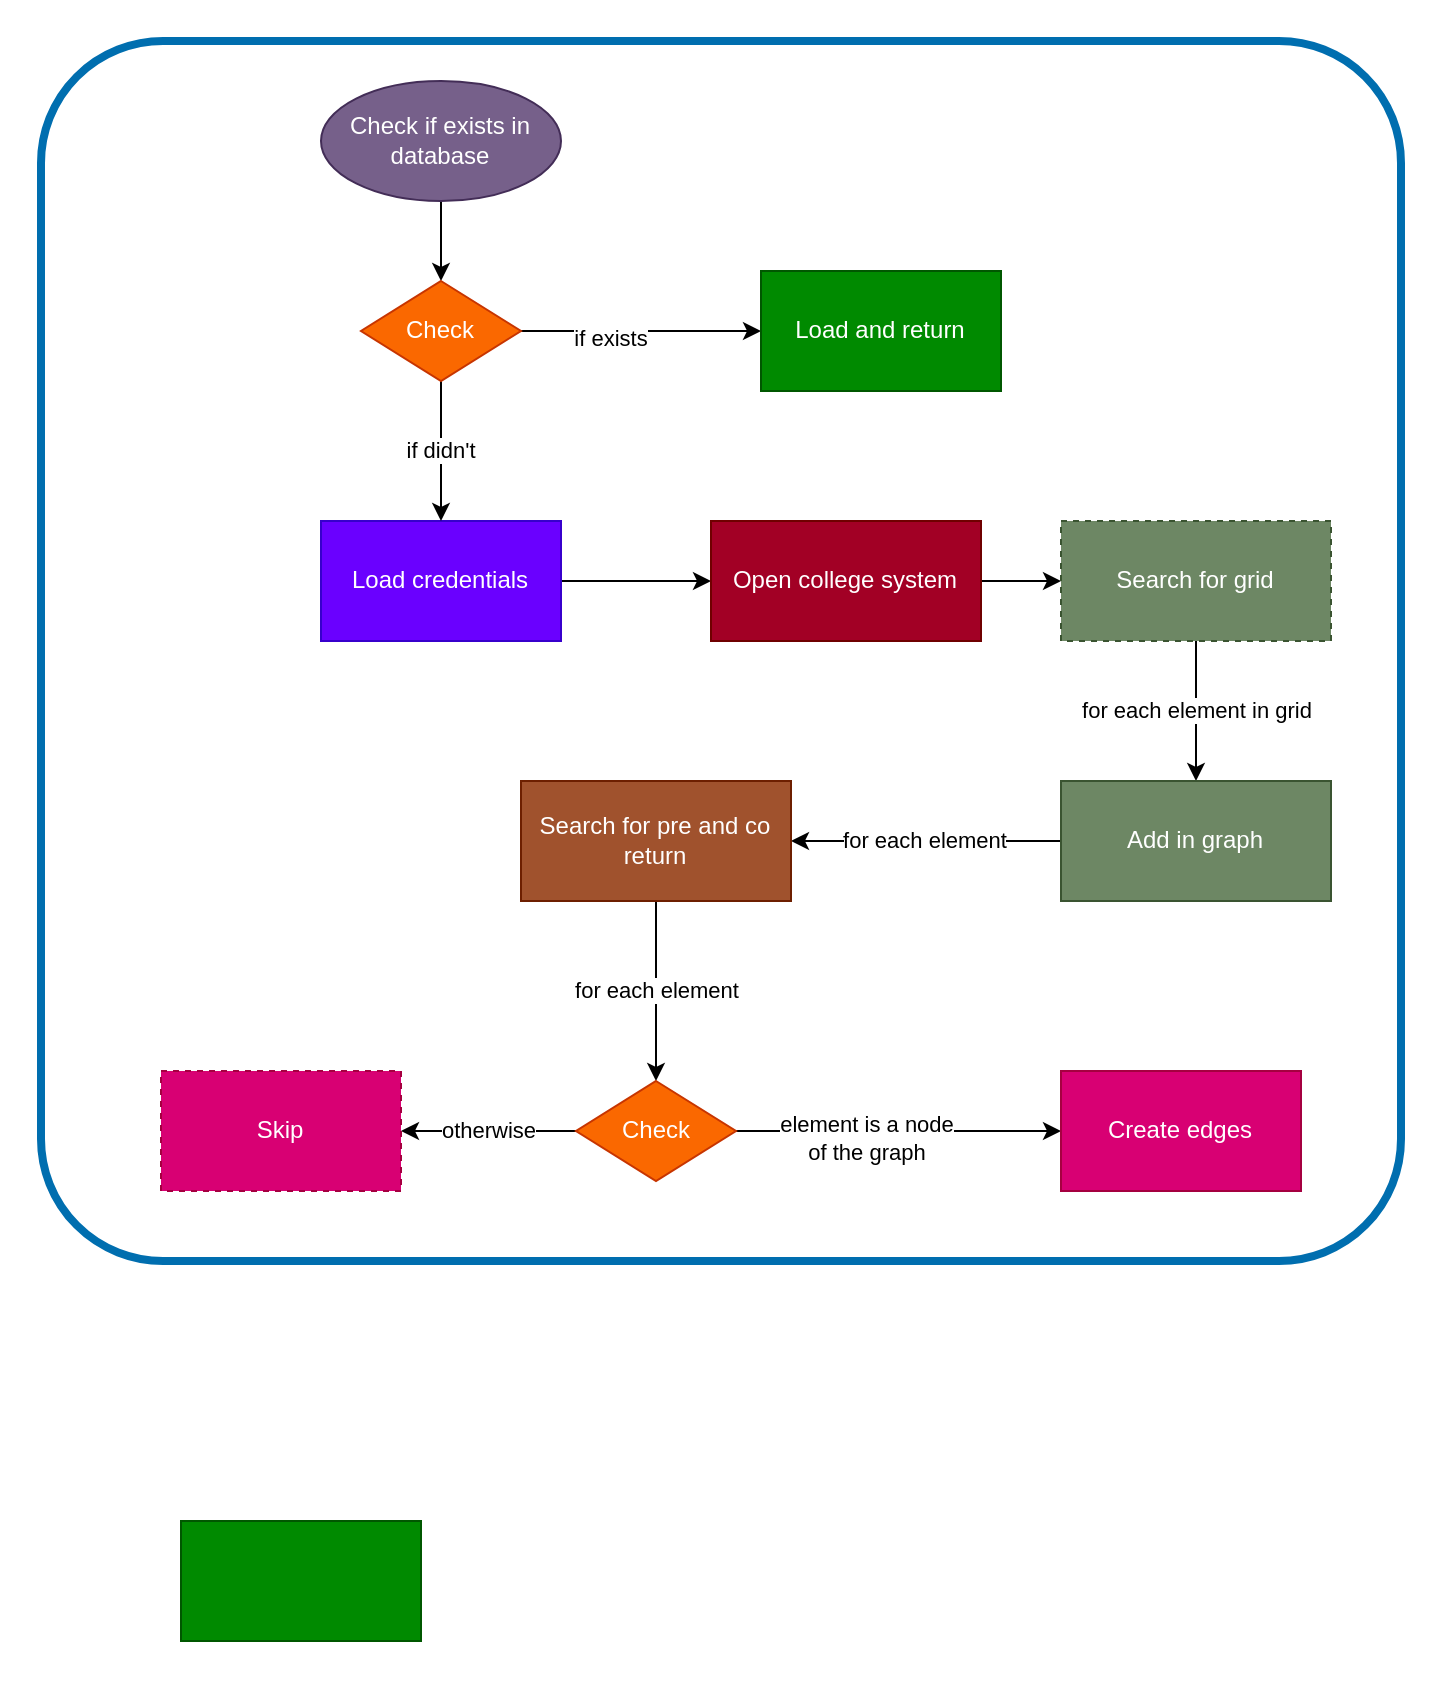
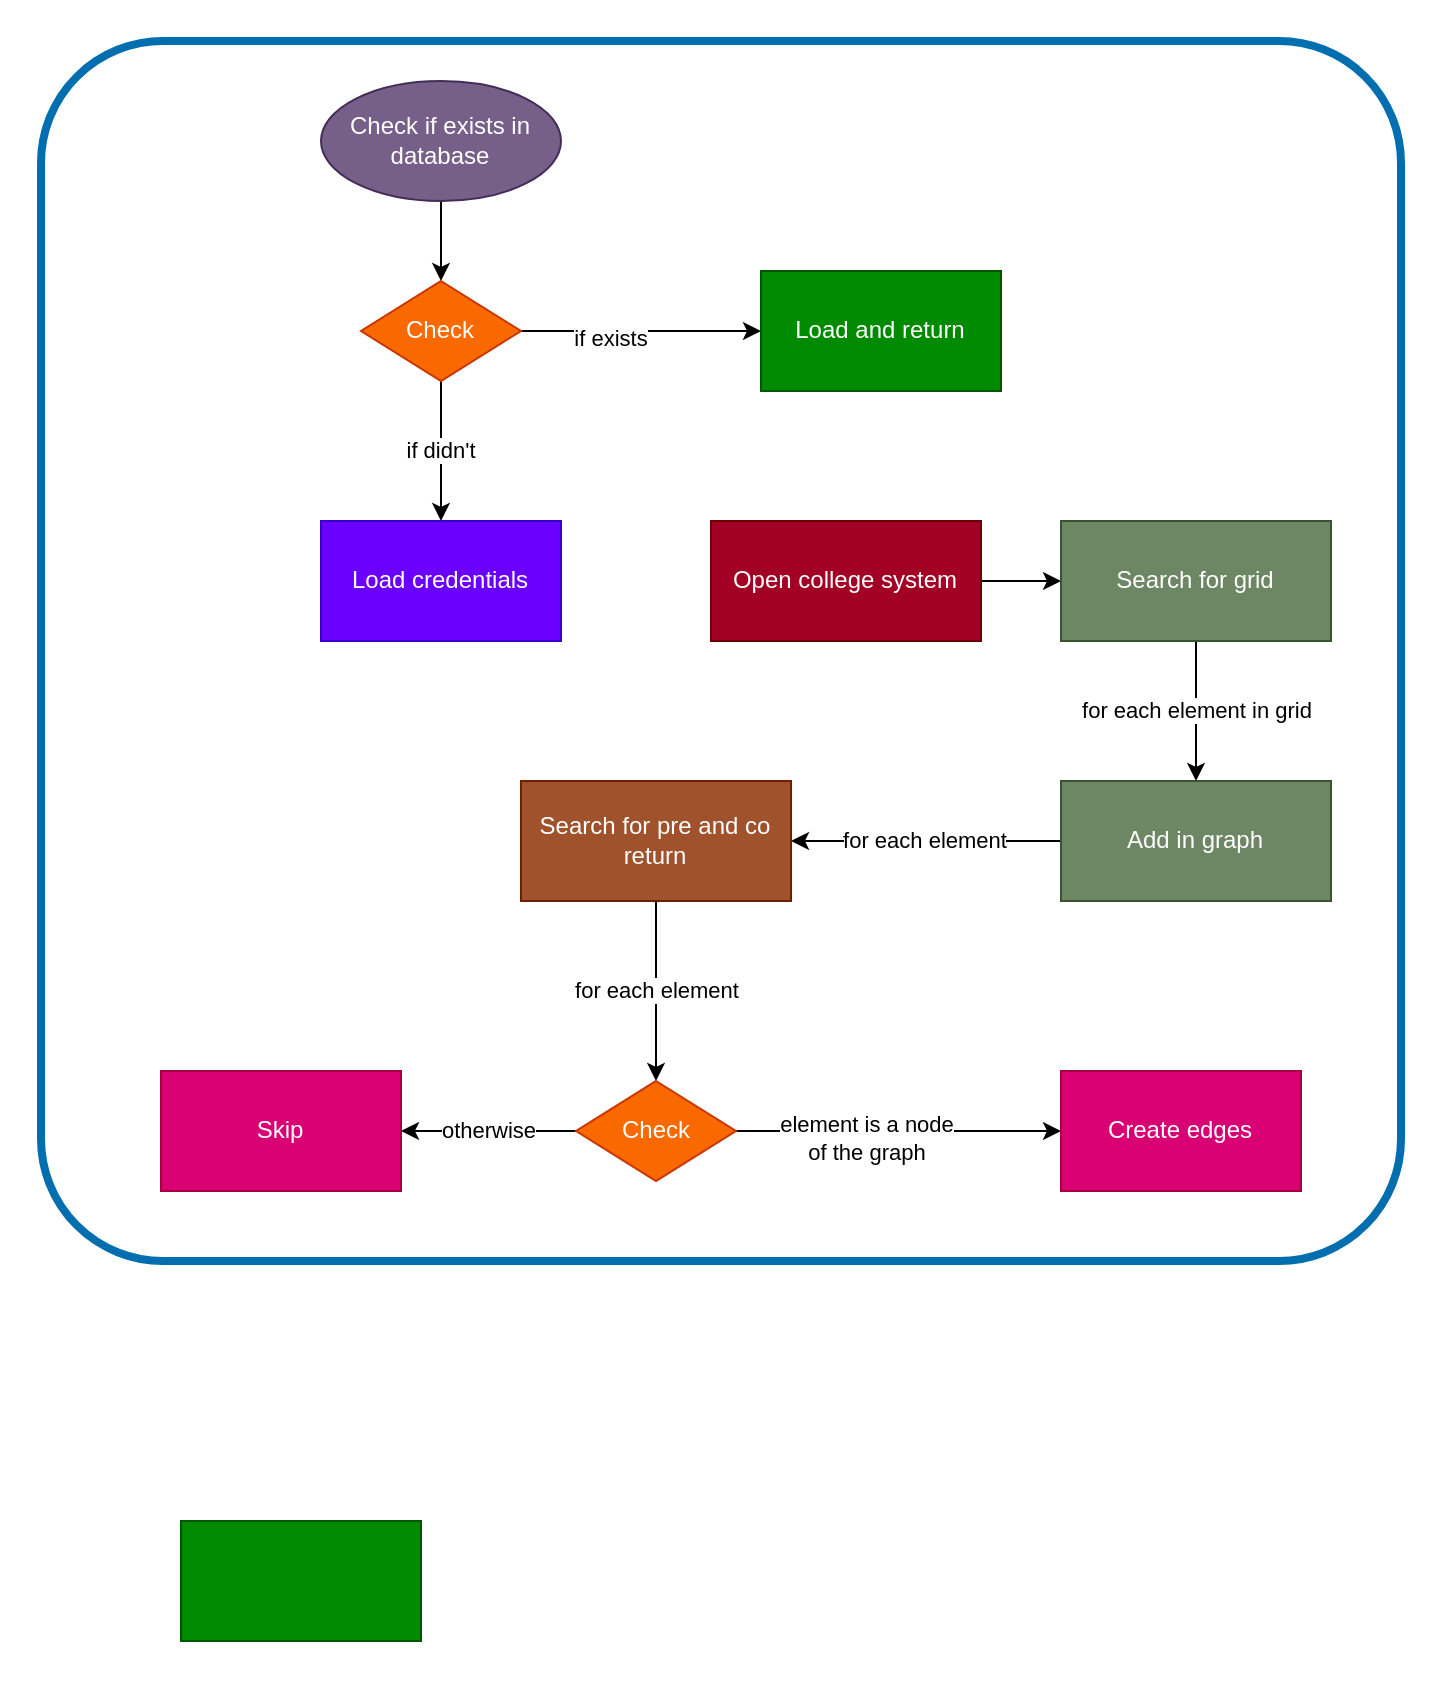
- <mxCell id="2" value="" style="edgeStyle=orthogonalEdgeStyle;rounded=0;orthogonalLoop=1;jettySize=auto;html=1;" parent="1" source="3" target="5" edge="1"><mxGeometry relative="1" as="geometry" /></mxCell>
- <mxCell id="7" value="Search for grid" style="rounded=0;whiteSpace=wrap;html=1;fillColor=#6d8764;strokeColor=#3A5431;fontColor=#ffffff;dashed=1;" parent="1" vertex="1"><mxGeometry x="530" y="260" width="135" height="60" as="geometry" /></mxCell>
+ <mxCell id="7" value="Search for grid" style="rounded=0;whiteSpace=wrap;html=1;fillColor=#6d8764;strokeColor=#3A5431;fontColor=#ffffff;" parent="1" vertex="1"><mxGeometry x="530" y="260" width="135" height="60" as="geometry" /></mxCell>
- <mxCell id="17" value="Skip" style="whiteSpace=wrap;html=1;fillColor=#d80073;strokeColor=#A50040;fontColor=#ffffff;dashed=1;" parent="1" vertex="1"><mxGeometry x="80" y="535" width="120" height="60" as="geometry" /></mxCell>
+ <mxCell id="17" value="Skip" style="whiteSpace=wrap;html=1;fillColor=#d80073;strokeColor=#A50040;fontColor=#ffffff;" parent="1" vertex="1"><mxGeometry x="80" y="535" width="120" height="60" as="geometry" /></mxCell>
